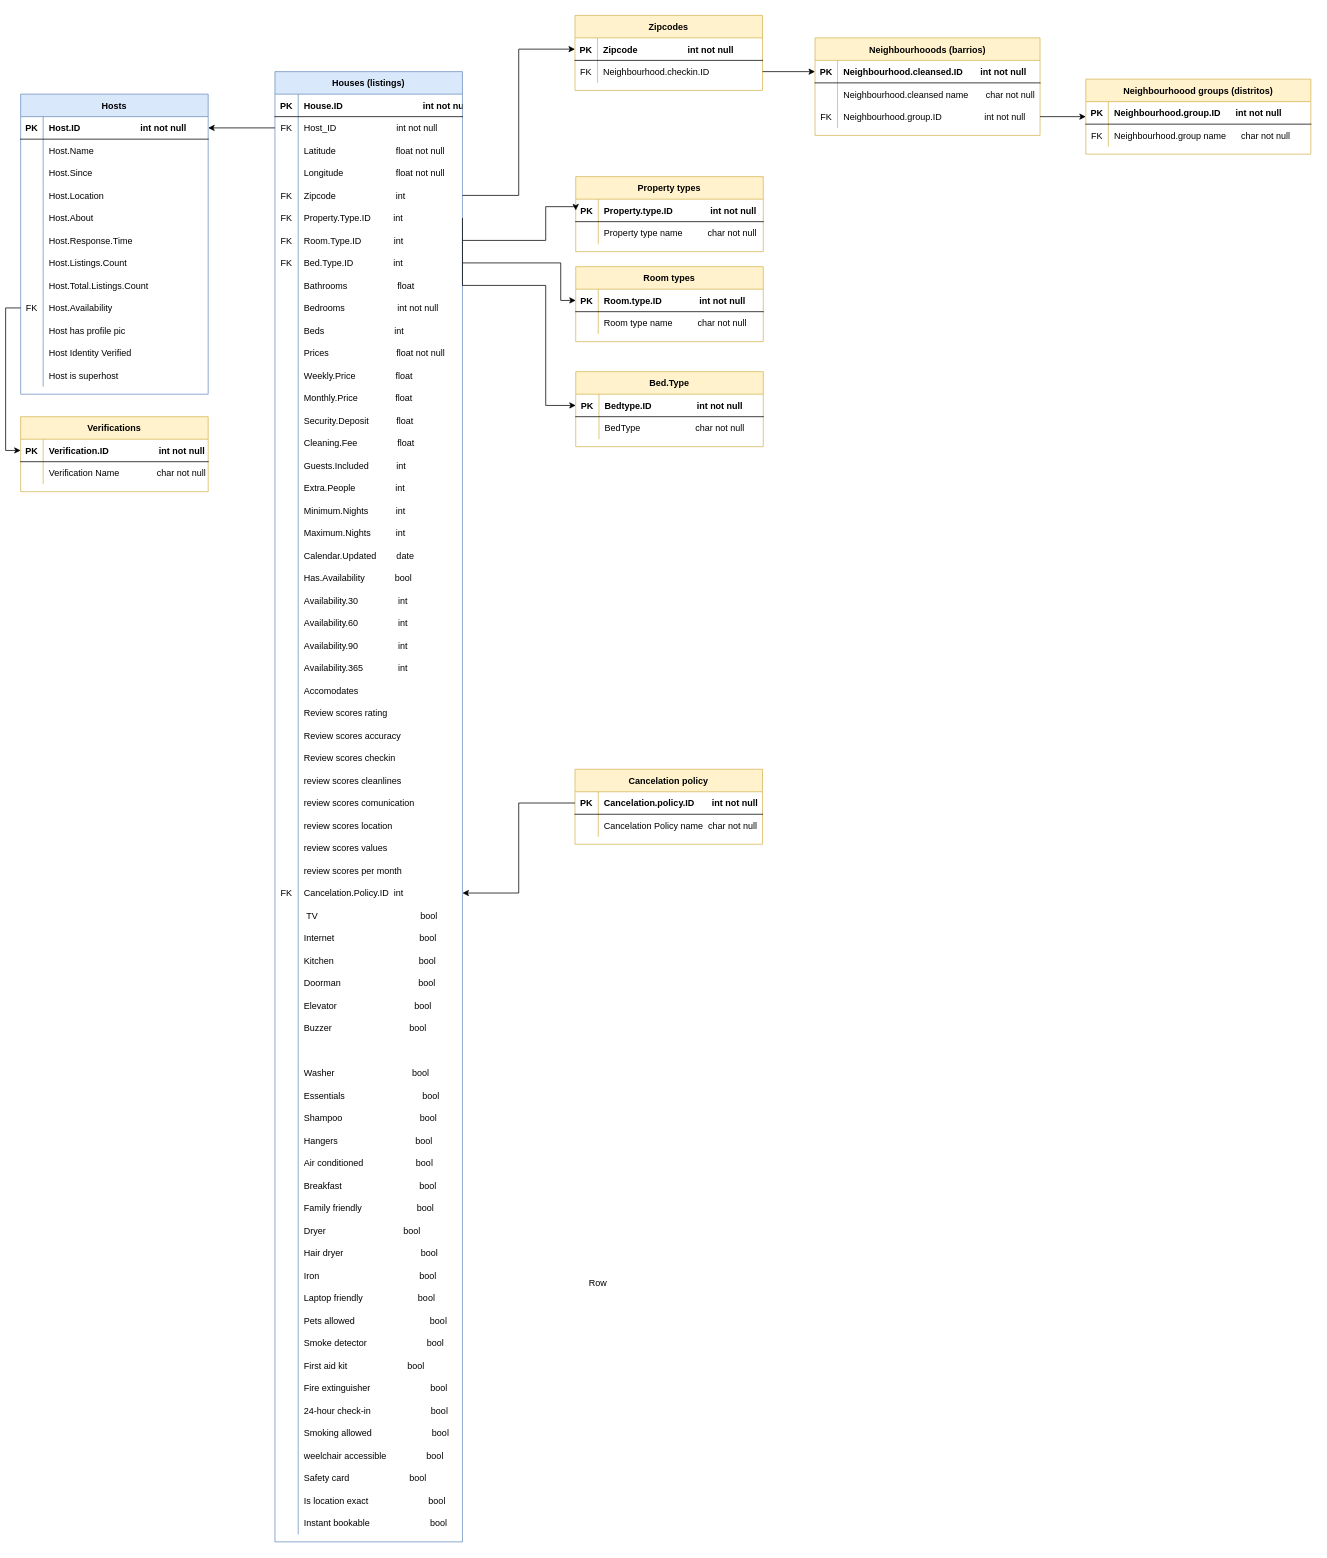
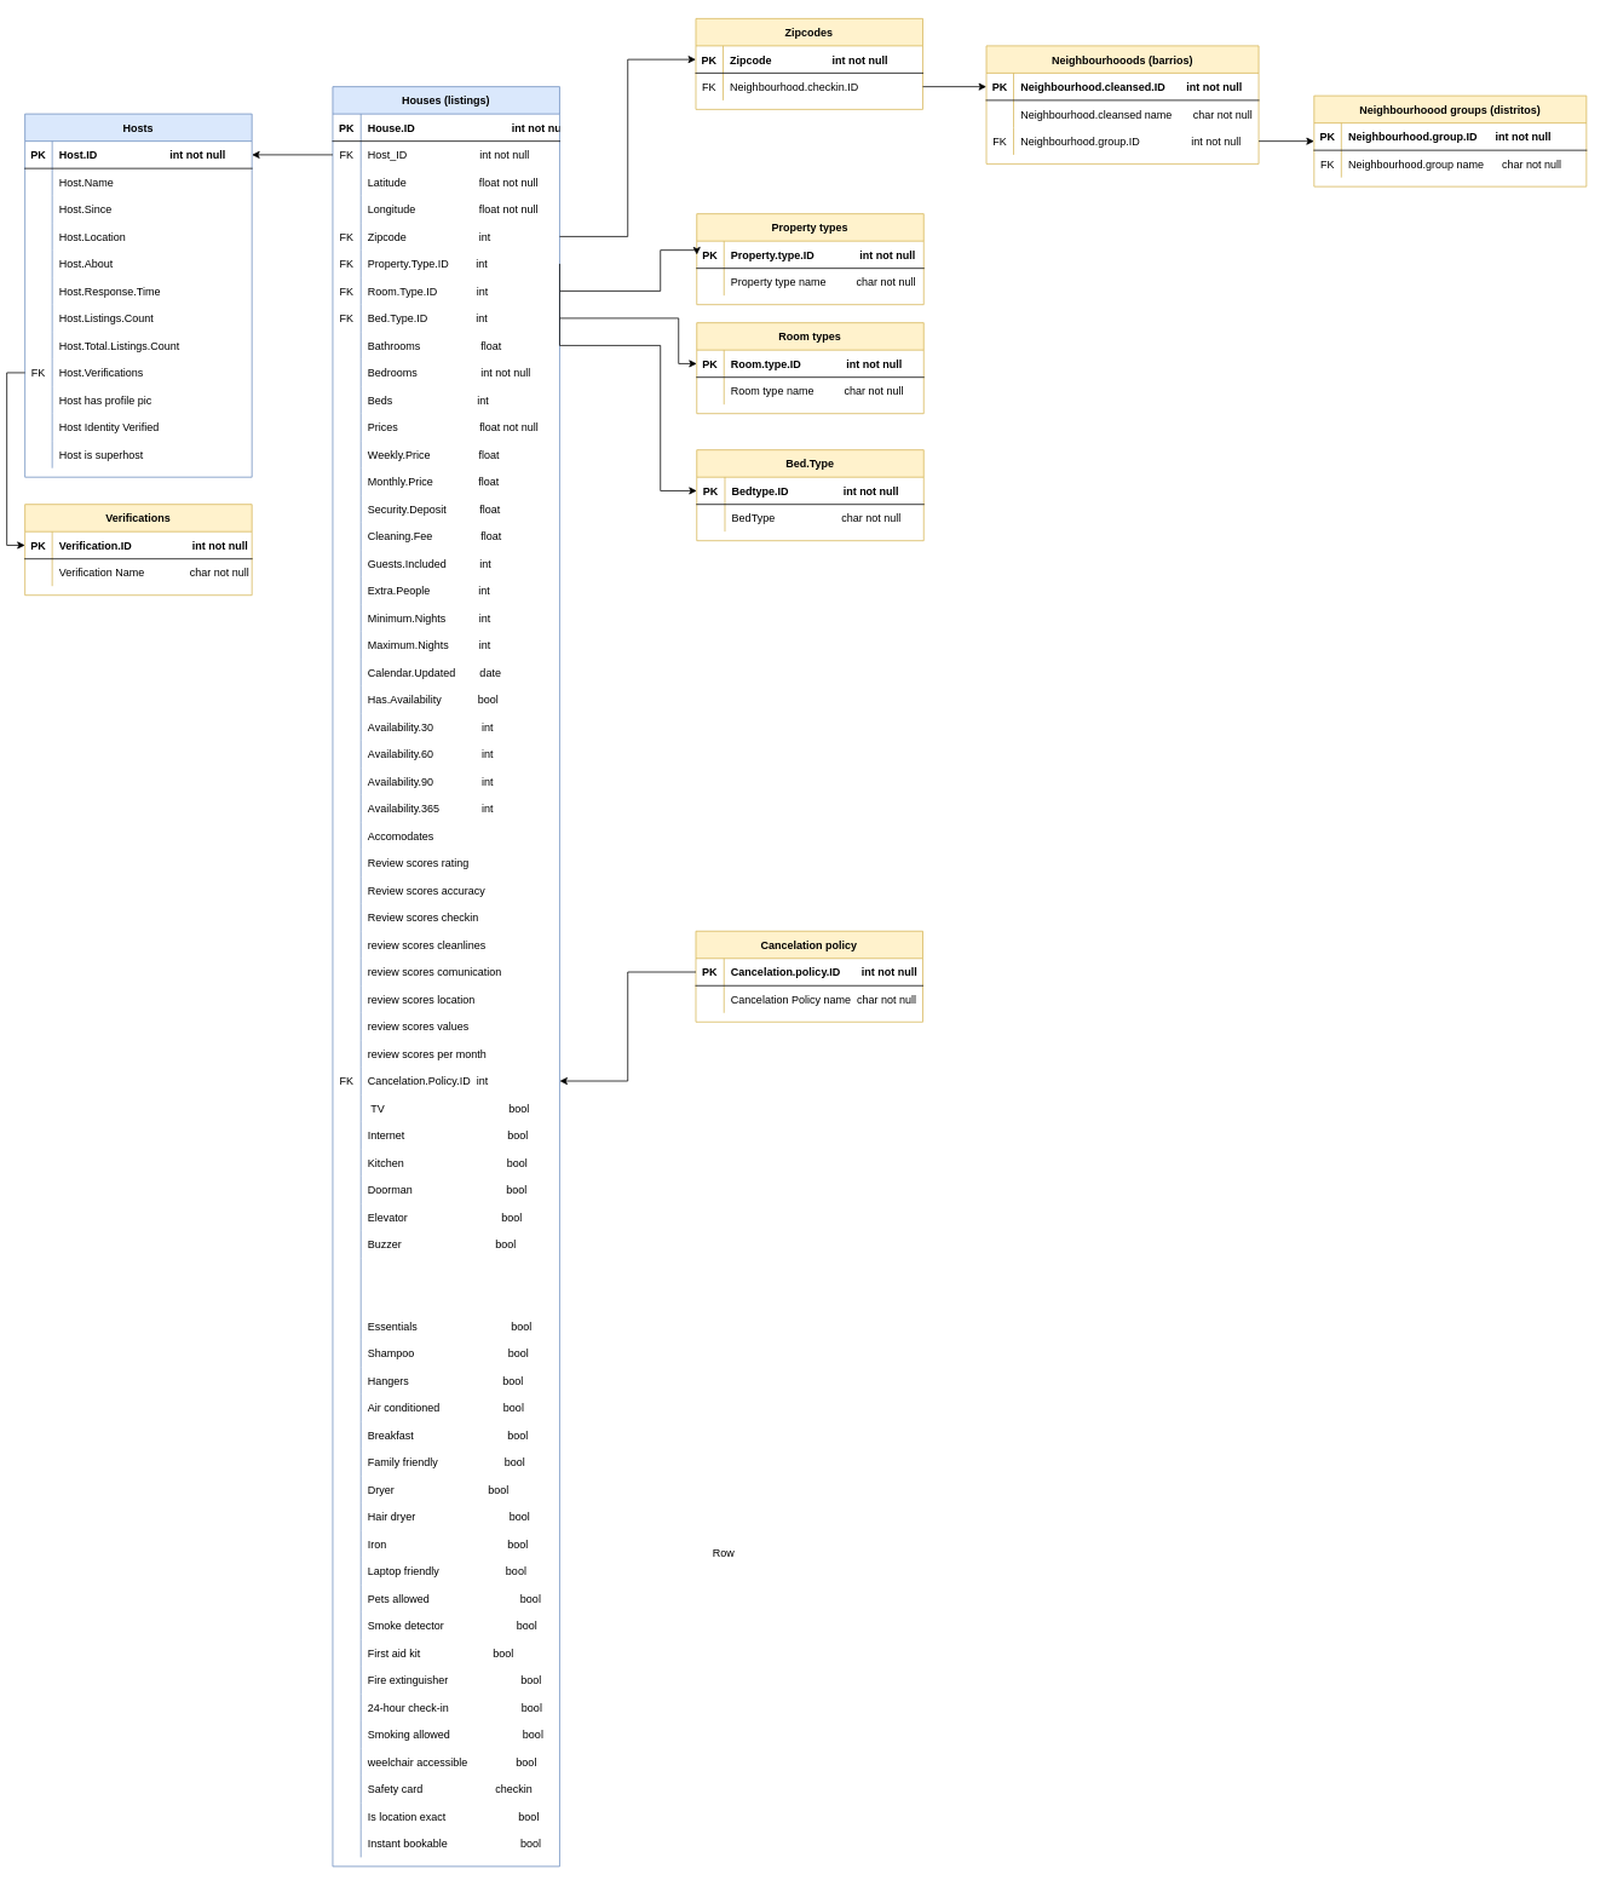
- <mxCell id="29" value="Host.Availability" style="shape=partialRectangle;overflow=hidden;connectable=0;fillColor=none;top=0;left=0;bottom=0;right=0;align=left;spacingLeft=6;" parent="27" vertex="1"><mxGeometry x="30" width="220" height="30" as="geometry"><mxRectangle width="220" height="30" as="alternateBounds" /></mxGeometry></mxCell>
+ <mxCell id="29" value="Host.Verifications" style="shape=partialRectangle;overflow=hidden;connectable=0;fillColor=none;top=0;left=0;bottom=0;right=0;align=left;spacingLeft=6;" parent="27" vertex="1"><mxGeometry x="30" width="220" height="30" as="geometry"><mxRectangle width="220" height="30" as="alternateBounds" /></mxGeometry></mxCell>
- <mxCell id="170" value="Washer                               bool" style="shape=partialRectangle;overflow=hidden;connectable=0;fillColor=none;top=0;left=0;bottom=0;right=0;align=left;spacingLeft=6;" parent="168" vertex="1"><mxGeometry x="31" width="219" height="30" as="geometry"><mxRectangle width="219" height="30" as="alternateBounds" /></mxGeometry></mxCell>
- <mxCell id="224" value="Safety card                        bool" style="shape=partialRectangle;overflow=hidden;connectable=0;fillColor=none;top=0;left=0;bottom=0;right=0;align=left;spacingLeft=6;" parent="222" vertex="1"><mxGeometry x="31" width="219" height="30" as="geometry"><mxRectangle width="219" height="30" as="alternateBounds" /></mxGeometry></mxCell>
+ <mxCell id="224" value="Safety card                        checkin" style="shape=partialRectangle;overflow=hidden;connectable=0;fillColor=none;top=0;left=0;bottom=0;right=0;align=left;spacingLeft=6;" parent="222" vertex="1"><mxGeometry x="31" width="219" height="30" as="geometry"><mxRectangle width="219" height="30" as="alternateBounds" /></mxGeometry></mxCell>
